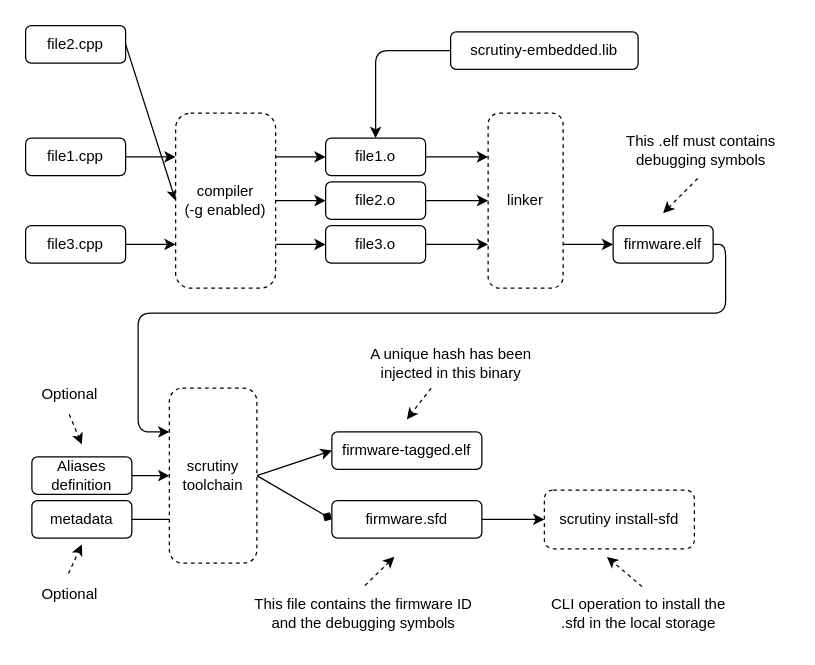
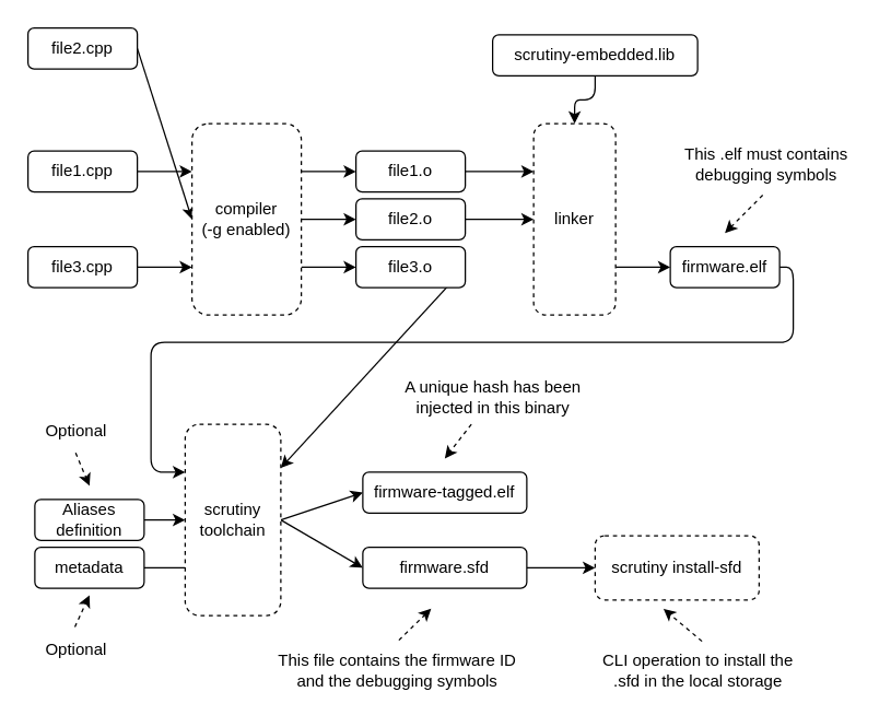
- <mxCell id="45" value="" style="edgeStyle=orthogonalEdgeStyle;html=1;" edge="1" parent="1" source="46" target="13"><mxGeometry relative="1" as="geometry" /></mxCell>
+ <mxCell id="45" value="" style="edgeStyle=orthogonalEdgeStyle;html=1;" edge="1" parent="1" source="46" target="19"><mxGeometry relative="1" as="geometry" /></mxCell>
- <mxCell id="16" style="edgeStyle=none;html=1;exitX=1;exitY=0.5;exitDx=0;exitDy=0;entryX=0;entryY=0.75;entryDx=0;entryDy=0;" edge="1" parent="1" source="17" target="19"><mxGeometry relative="1" as="geometry" /></mxCell>
+ <mxCell id="16" style="edgeStyle=none;html=1;exitX=1;exitY=0.5;exitDx=0;exitDy=0;" edge="1" parent="1" source="17" target="24"><mxGeometry relative="1" as="geometry" /></mxCell>
- <mxCell id="23" style="edgeStyle=none;html=1;exitX=1;exitY=0.5;exitDx=0;exitDy=0;entryX=0;entryY=0.5;entryDx=0;entryDy=0;endArrow=diamond;" edge="1" parent="1" source="24" target="27"><mxGeometry relative="1" as="geometry" /></mxCell>
+ <mxCell id="23" style="edgeStyle=none;html=1;exitX=1;exitY=0.5;exitDx=0;exitDy=0;entryX=0;entryY=0.5;entryDx=0;entryDy=0;" edge="1" parent="1" source="24" target="27"><mxGeometry relative="1" as="geometry" /></mxCell>
